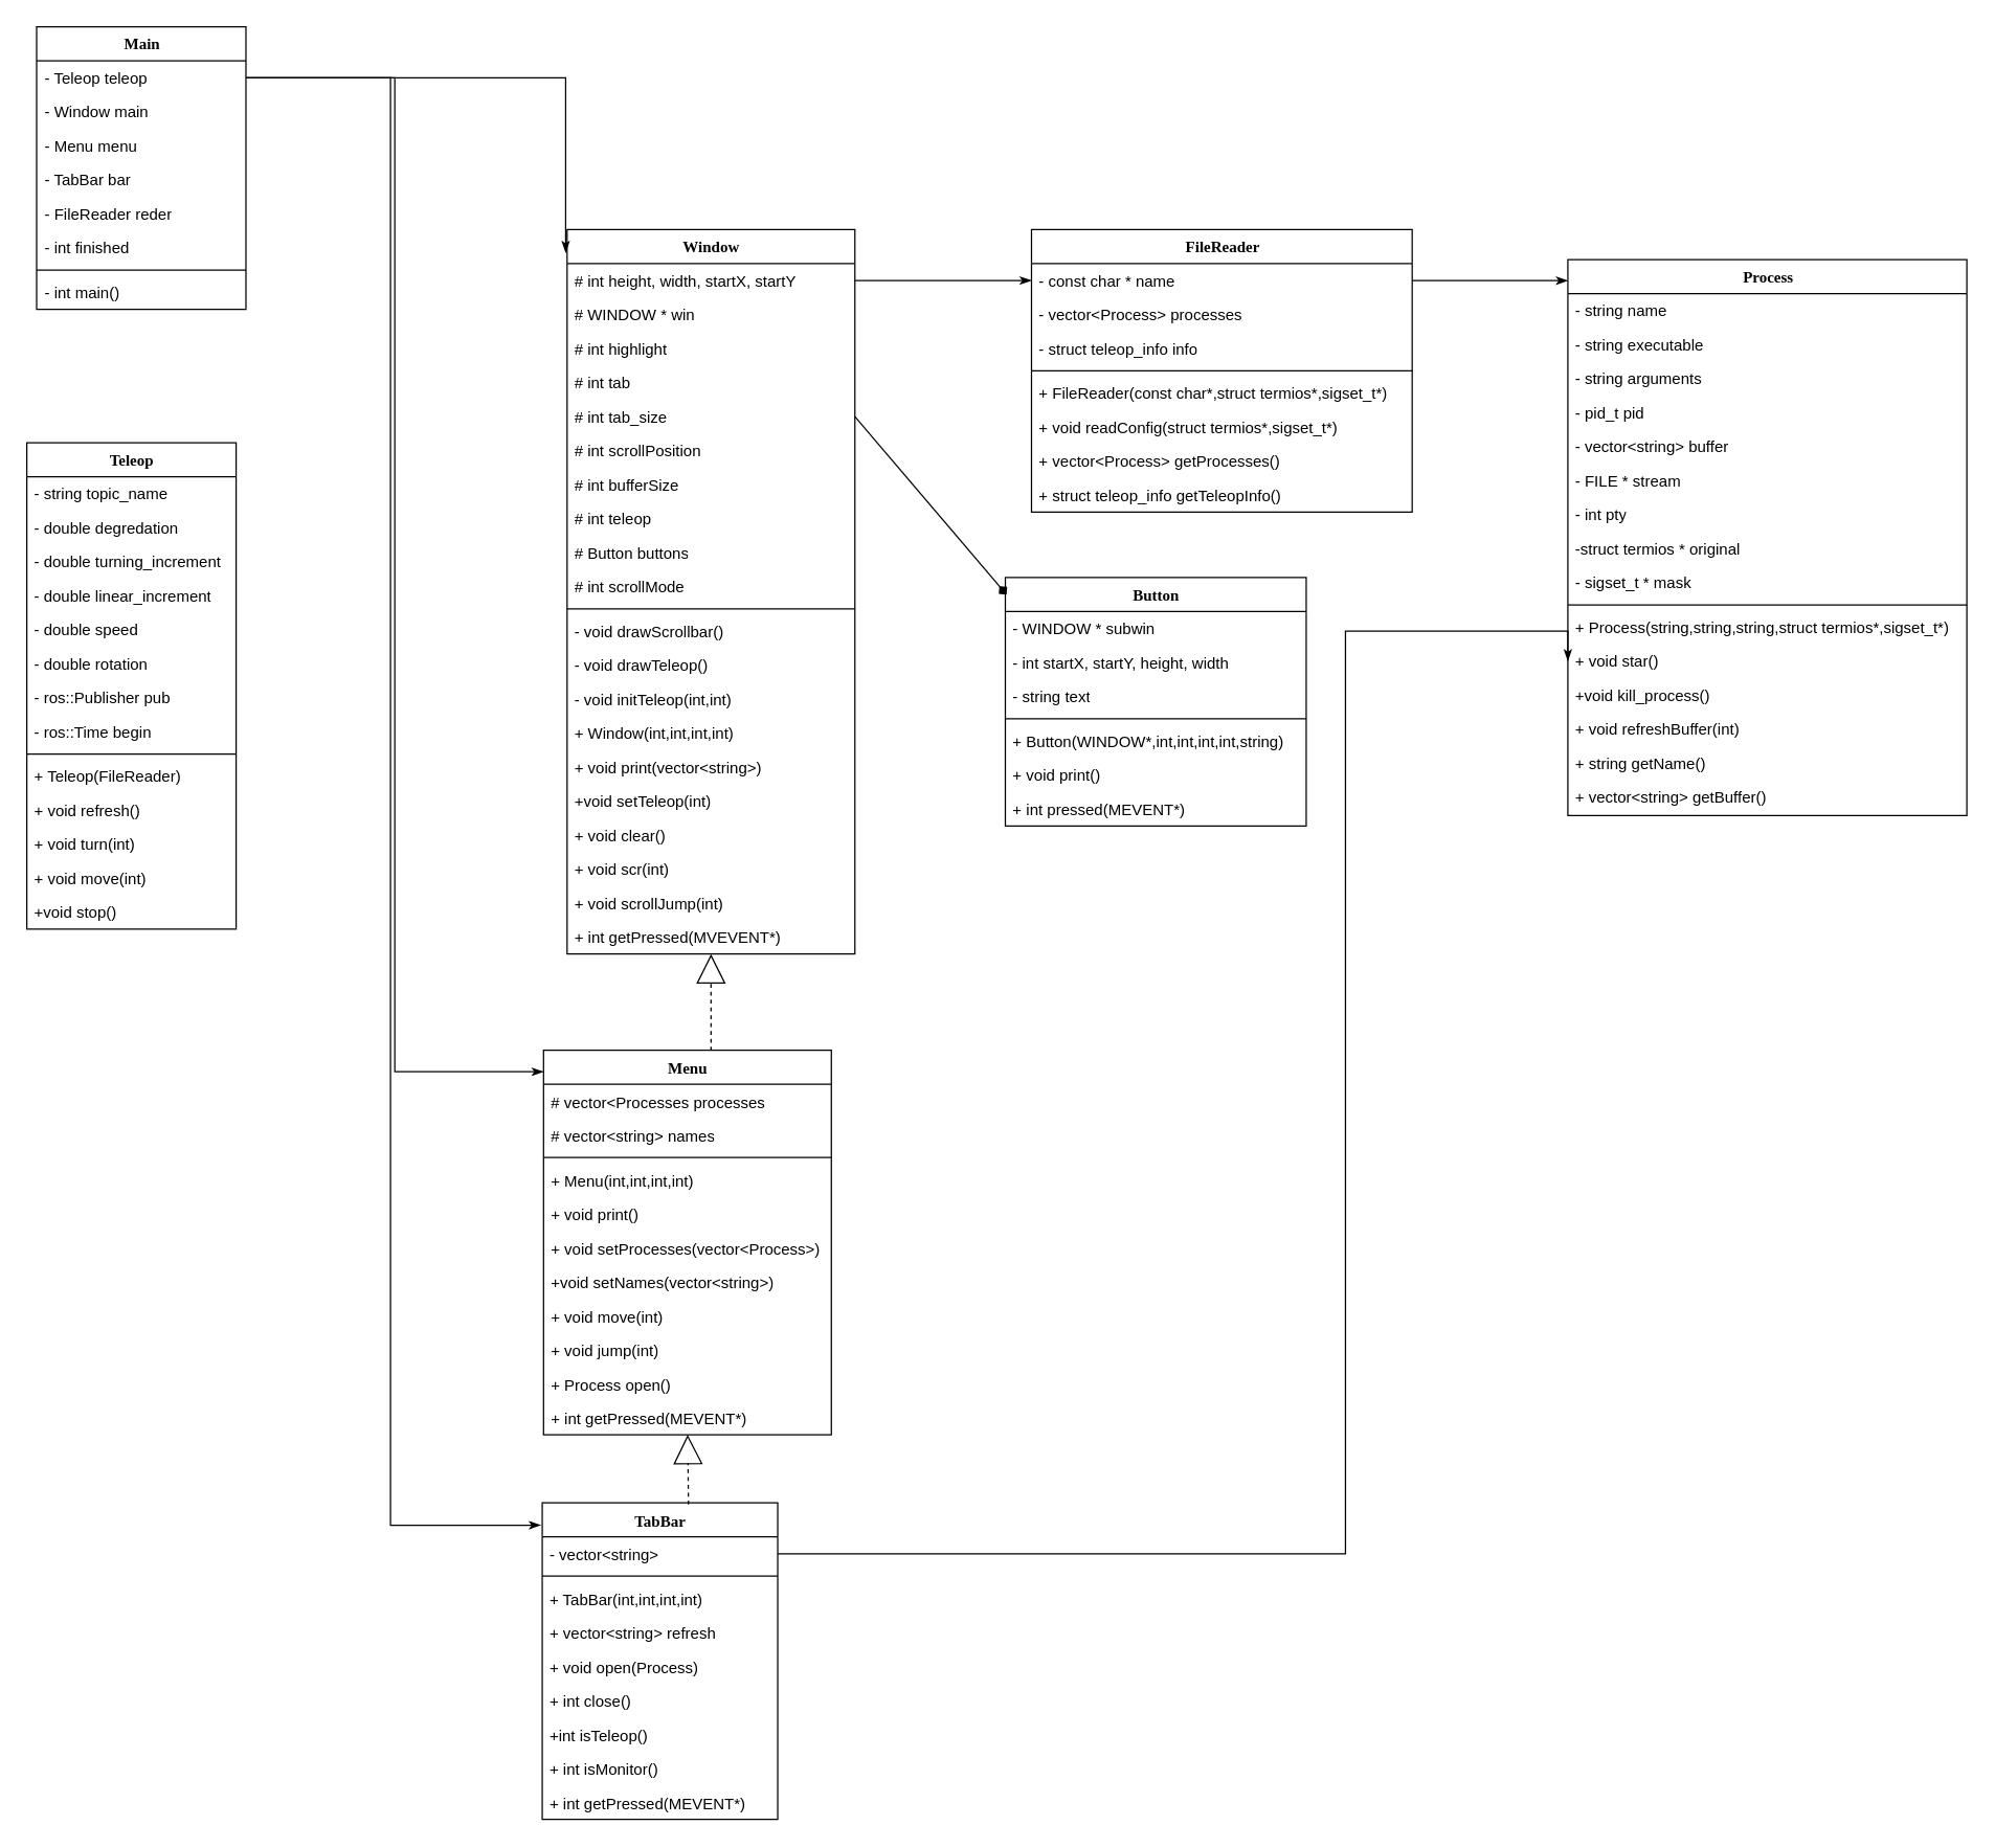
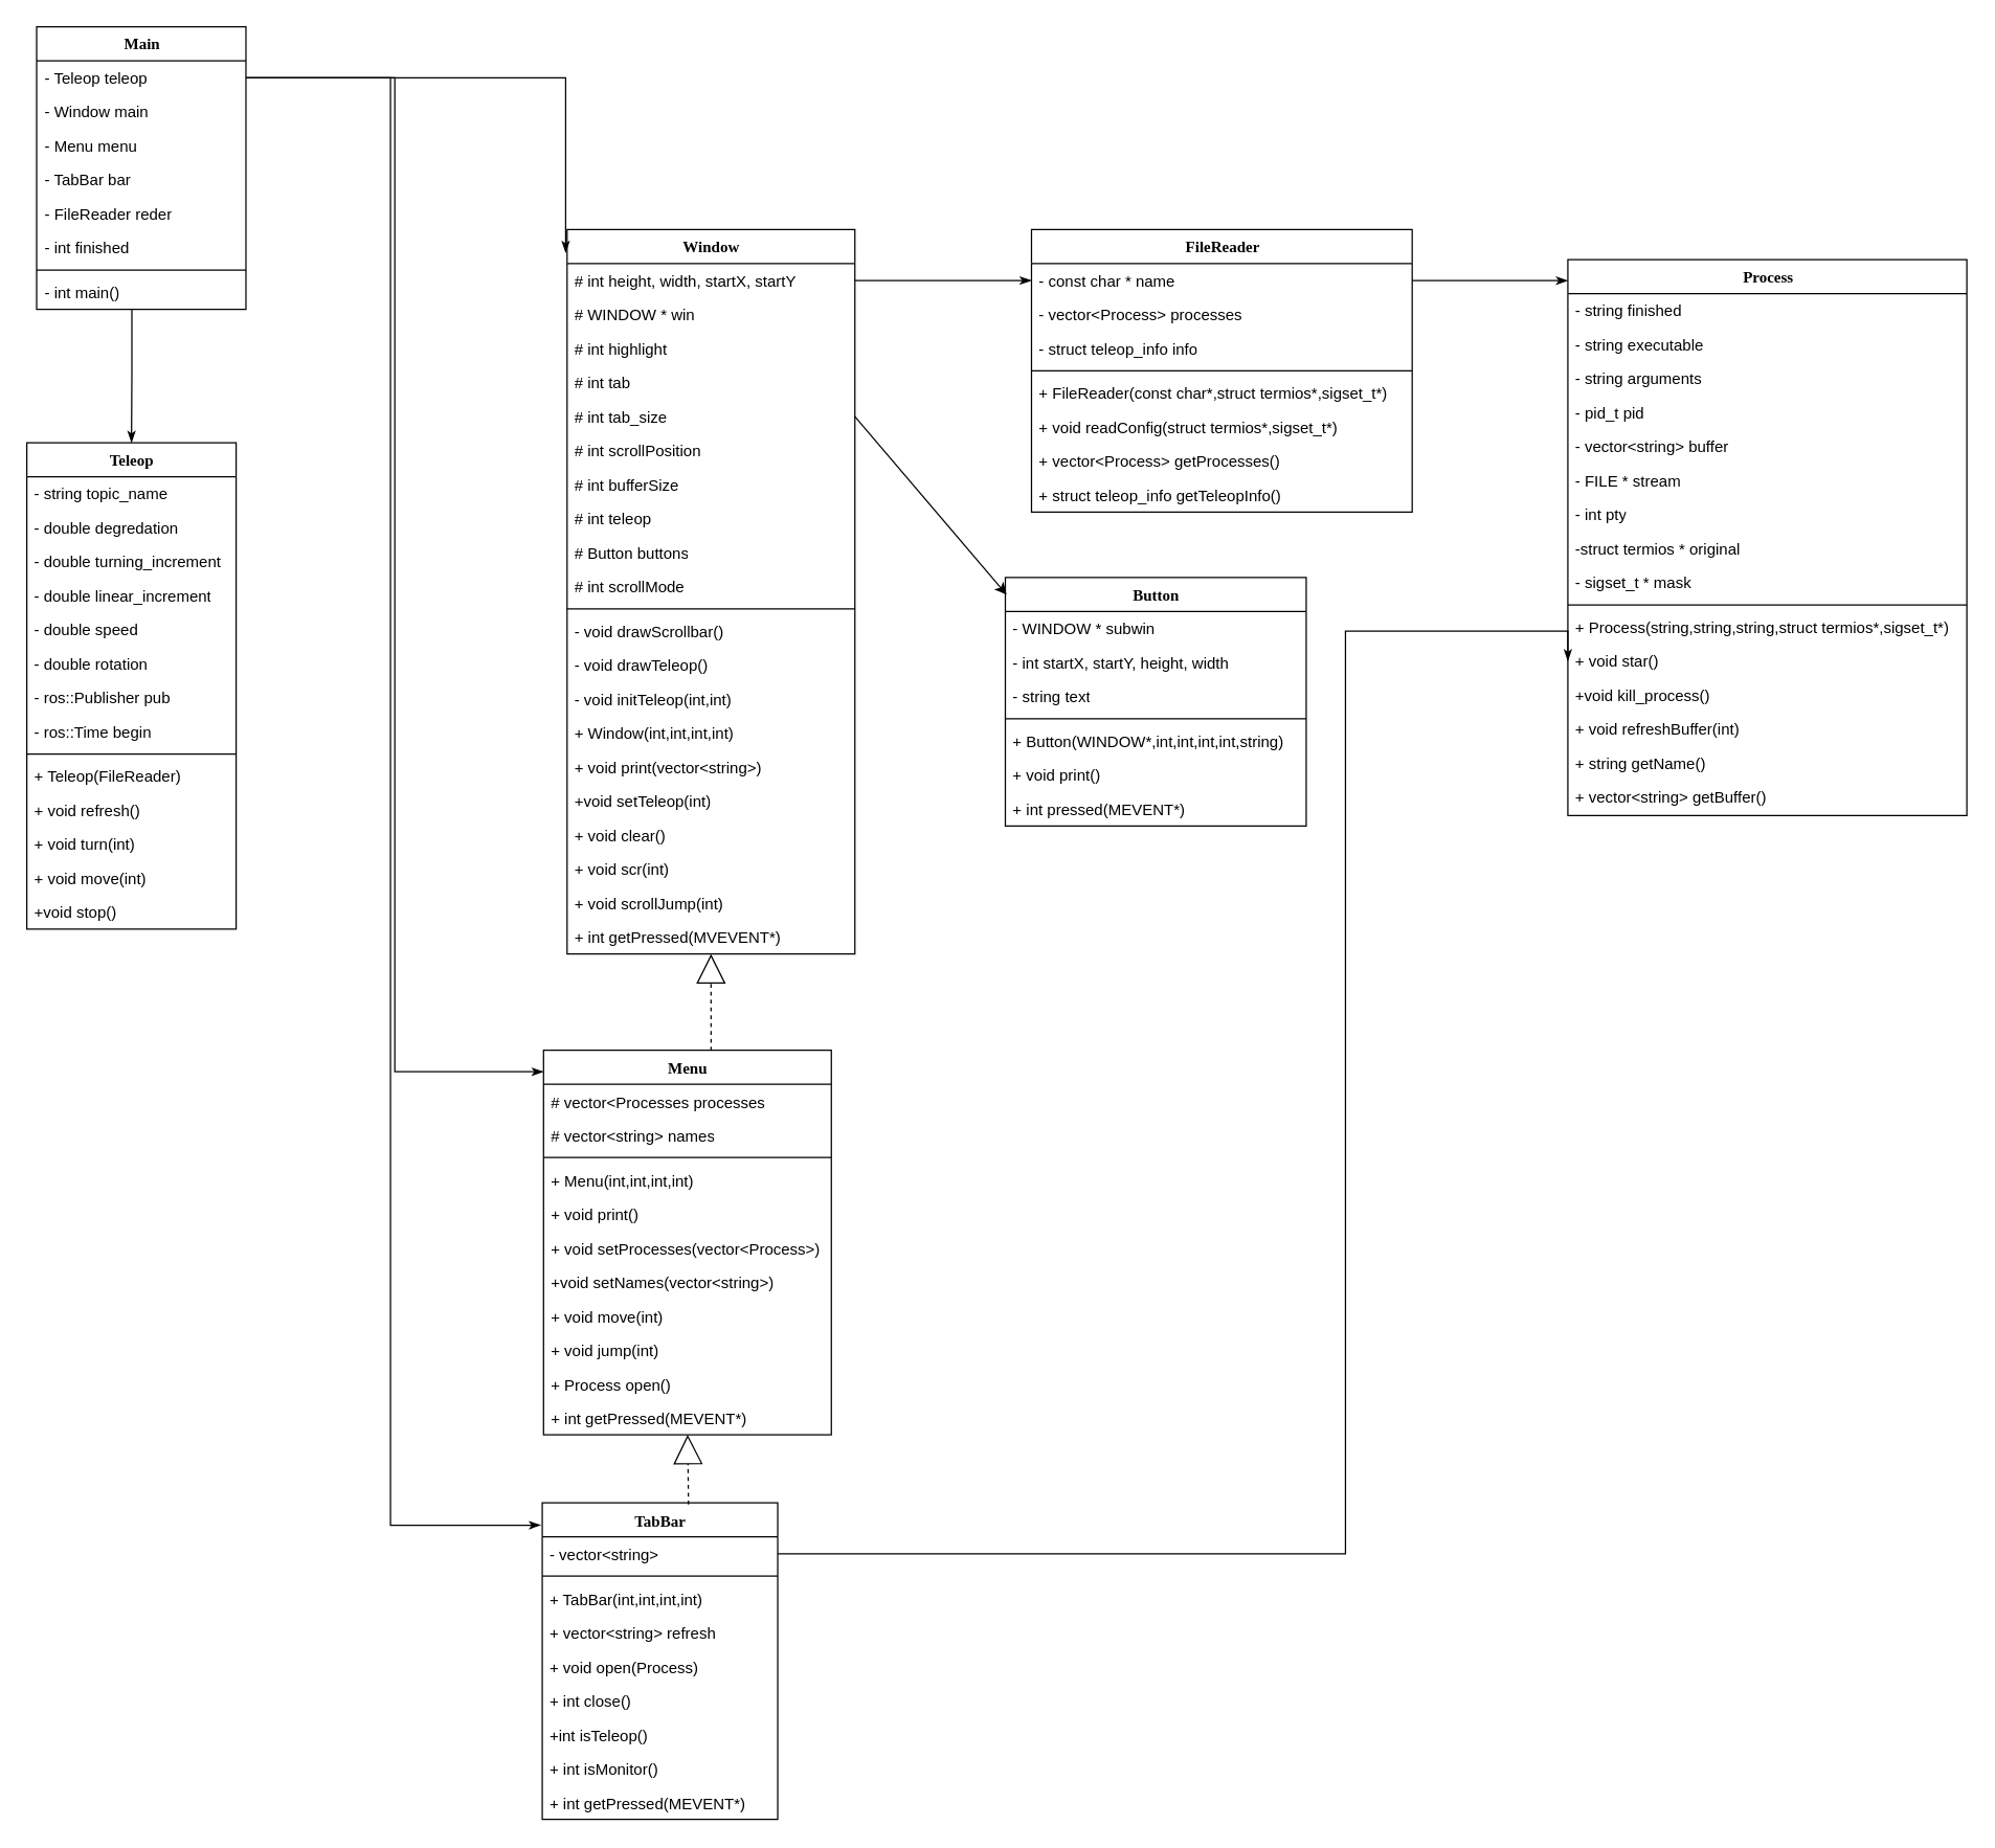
- <mxCell id="70" value="- string name" style="text;html=1;strokeColor=none;fillColor=none;align=left;verticalAlign=top;spacingLeft=4;spacingRight=4;whiteSpace=wrap;overflow=hidden;rotatable=0;points=[[0,0.5],[1,0.5]];portConstraint=eastwest;" parent="69" vertex="1"><mxGeometry y="26" width="305" height="26" as="geometry" /></mxCell>
+ <mxCell id="70" value="- string finished" style="text;html=1;strokeColor=none;fillColor=none;align=left;verticalAlign=top;spacingLeft=4;spacingRight=4;whiteSpace=wrap;overflow=hidden;rotatable=0;points=[[0,0.5],[1,0.5]];portConstraint=eastwest;" parent="69" vertex="1"><mxGeometry y="26" width="305" height="26" as="geometry" /></mxCell>
+ <mxCell id="108" style="edgeStyle=orthogonalEdgeStyle;rounded=0;orthogonalLoop=1;jettySize=auto;html=1;exitX=0.455;exitY=1.013;exitDx=0;exitDy=0;entryX=0.5;entryY=0;entryDx=0;entryDy=0;startArrow=none;startFill=0;startSize=6;endArrow=classicThin;endFill=1;endSize=6;strokeWidth=1;exitPerimeter=0;" edge="1" parent="1" source="37" target="14"><mxGeometry relative="1" as="geometry" /></mxCell>
- <mxCell id="106" value="" style="endArrow=diamond;html=1;strokeWidth=1;exitX=1;exitY=0.5;exitDx=0;exitDy=0;entryX=0.004;entryY=0.069;entryDx=0;entryDy=0;entryPerimeter=0;" edge="1" parent="1" source="43" target="98"><mxGeometry width="50" height="50" relative="1" as="geometry"><mxPoint x="238" y="839" as="sourcePoint" /><mxPoint x="288" y="789" as="targetPoint" /></mxGeometry></mxCell>
+ <mxCell id="106" value="" style="endArrow=classic;html=1;strokeWidth=1;exitX=1;exitY=0.5;exitDx=0;exitDy=0;entryX=0.004;entryY=0.069;entryDx=0;entryDy=0;entryPerimeter=0;" edge="1" parent="1" source="43" target="98"><mxGeometry width="50" height="50" relative="1" as="geometry"><mxPoint x="238" y="839" as="sourcePoint" /><mxPoint x="288" y="789" as="targetPoint" /></mxGeometry></mxCell>
